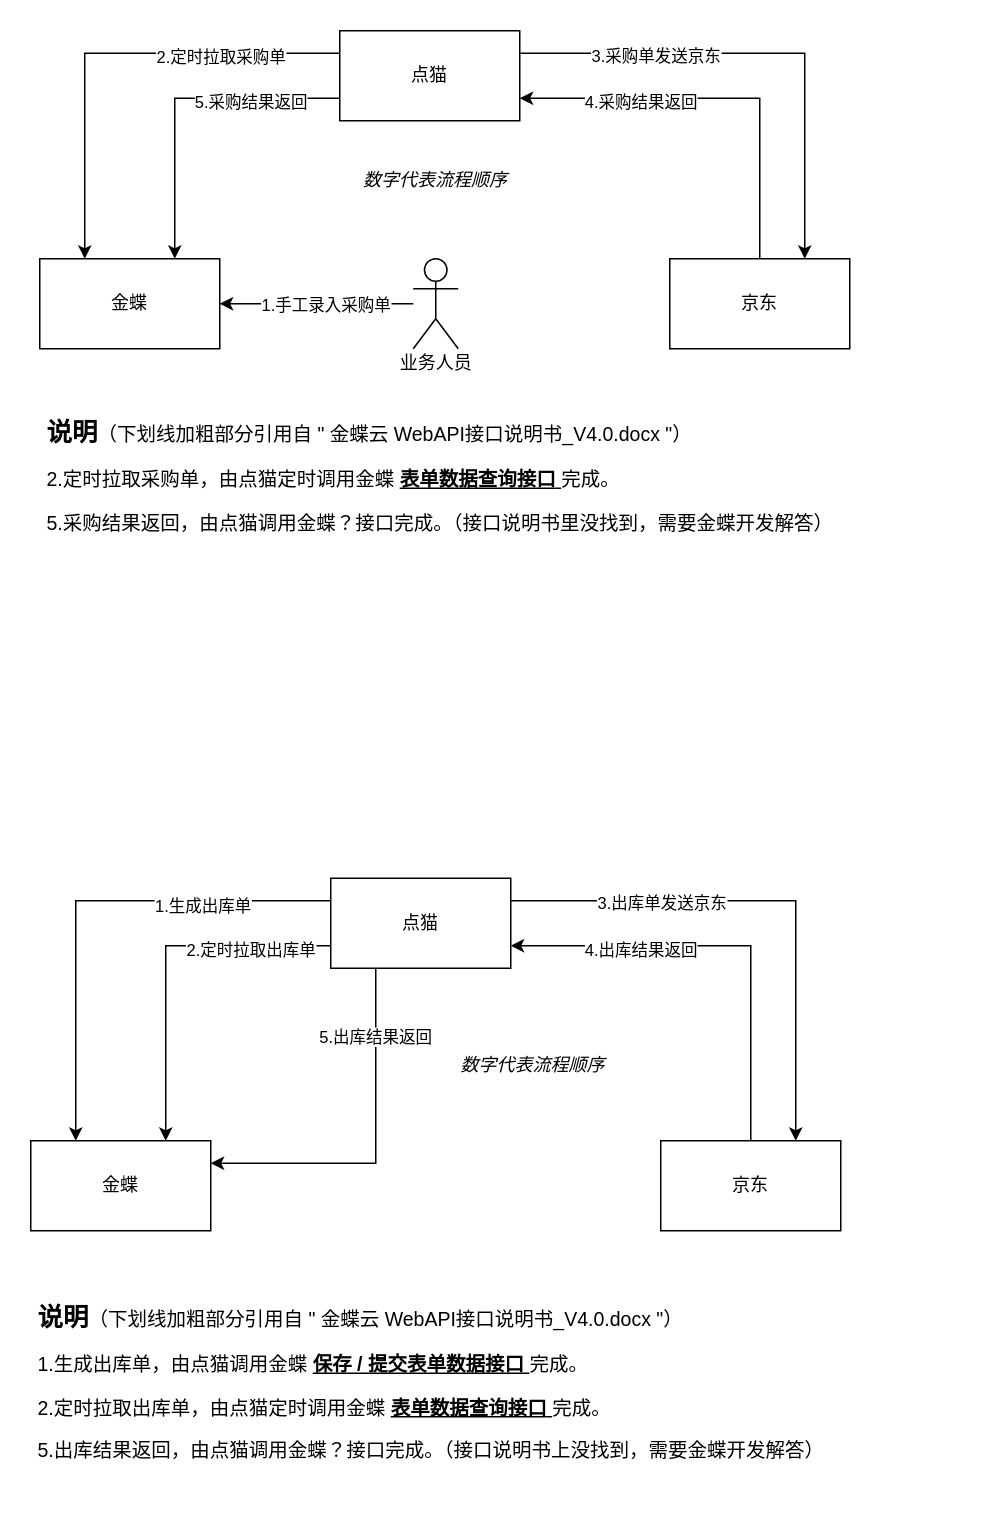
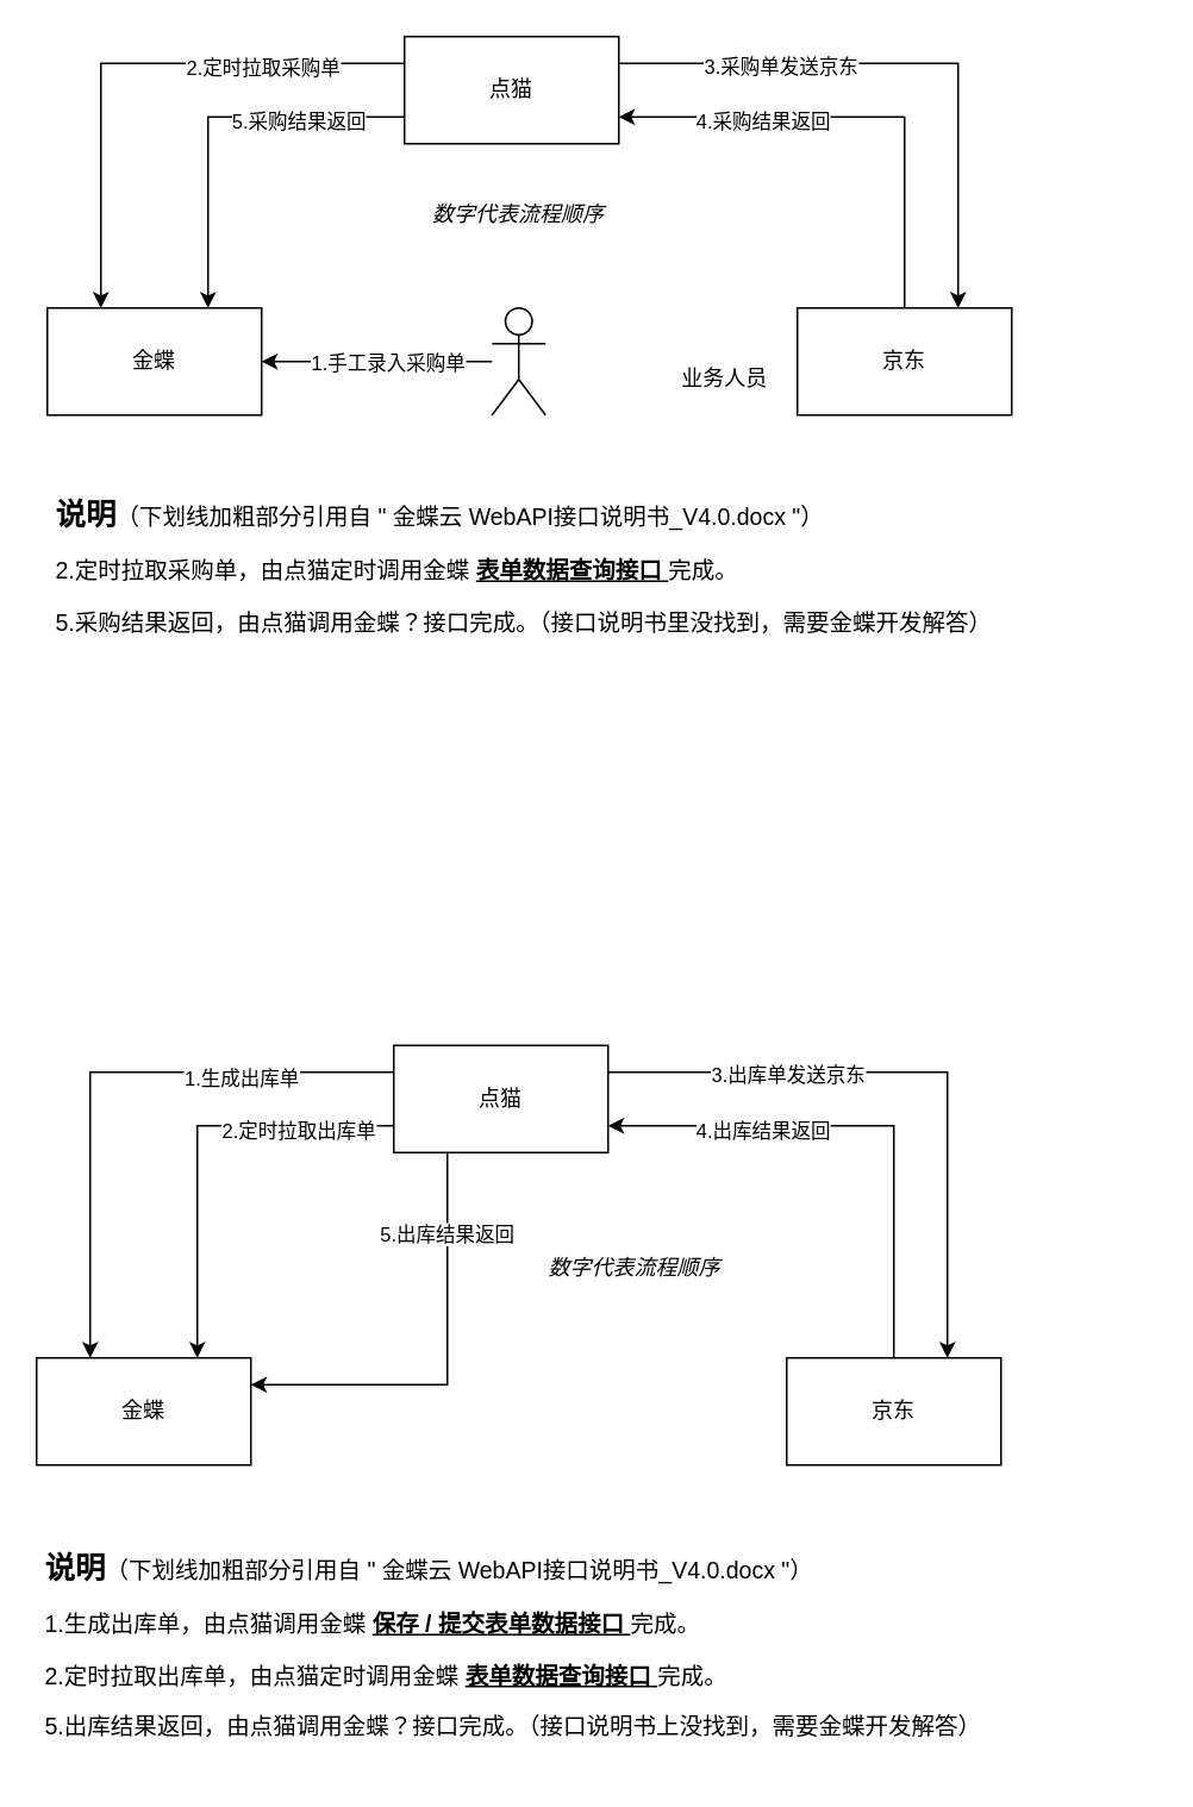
- <mxCell id="29" value="业务人员" style="text;html=1;align=center;verticalAlign=middle;resizable=0;points=[];autosize=1;fontSize=12;" parent="1" vertex="1"><mxGeometry x="260" y="232" width="60" height="20" as="geometry" /></mxCell>
+ <mxCell id="29" value="业务人员" style="text;html=1;align=center;verticalAlign=middle;resizable=0;points=[];autosize=1;fontSize=12;" parent="1" vertex="1"><mxGeometry x="375" y="202" width="60" height="20" as="geometry" /></mxCell>
